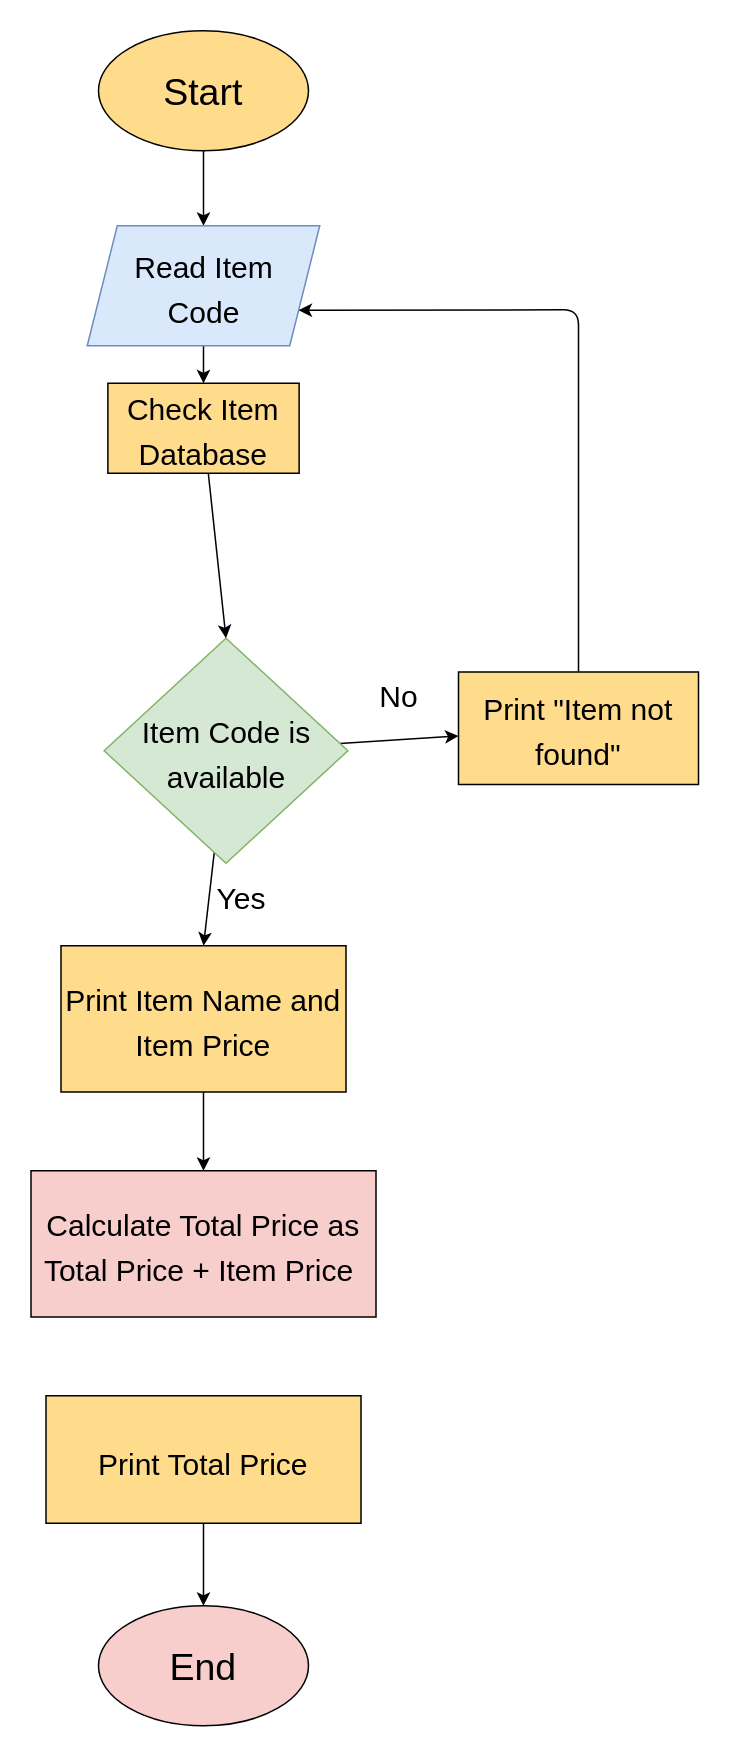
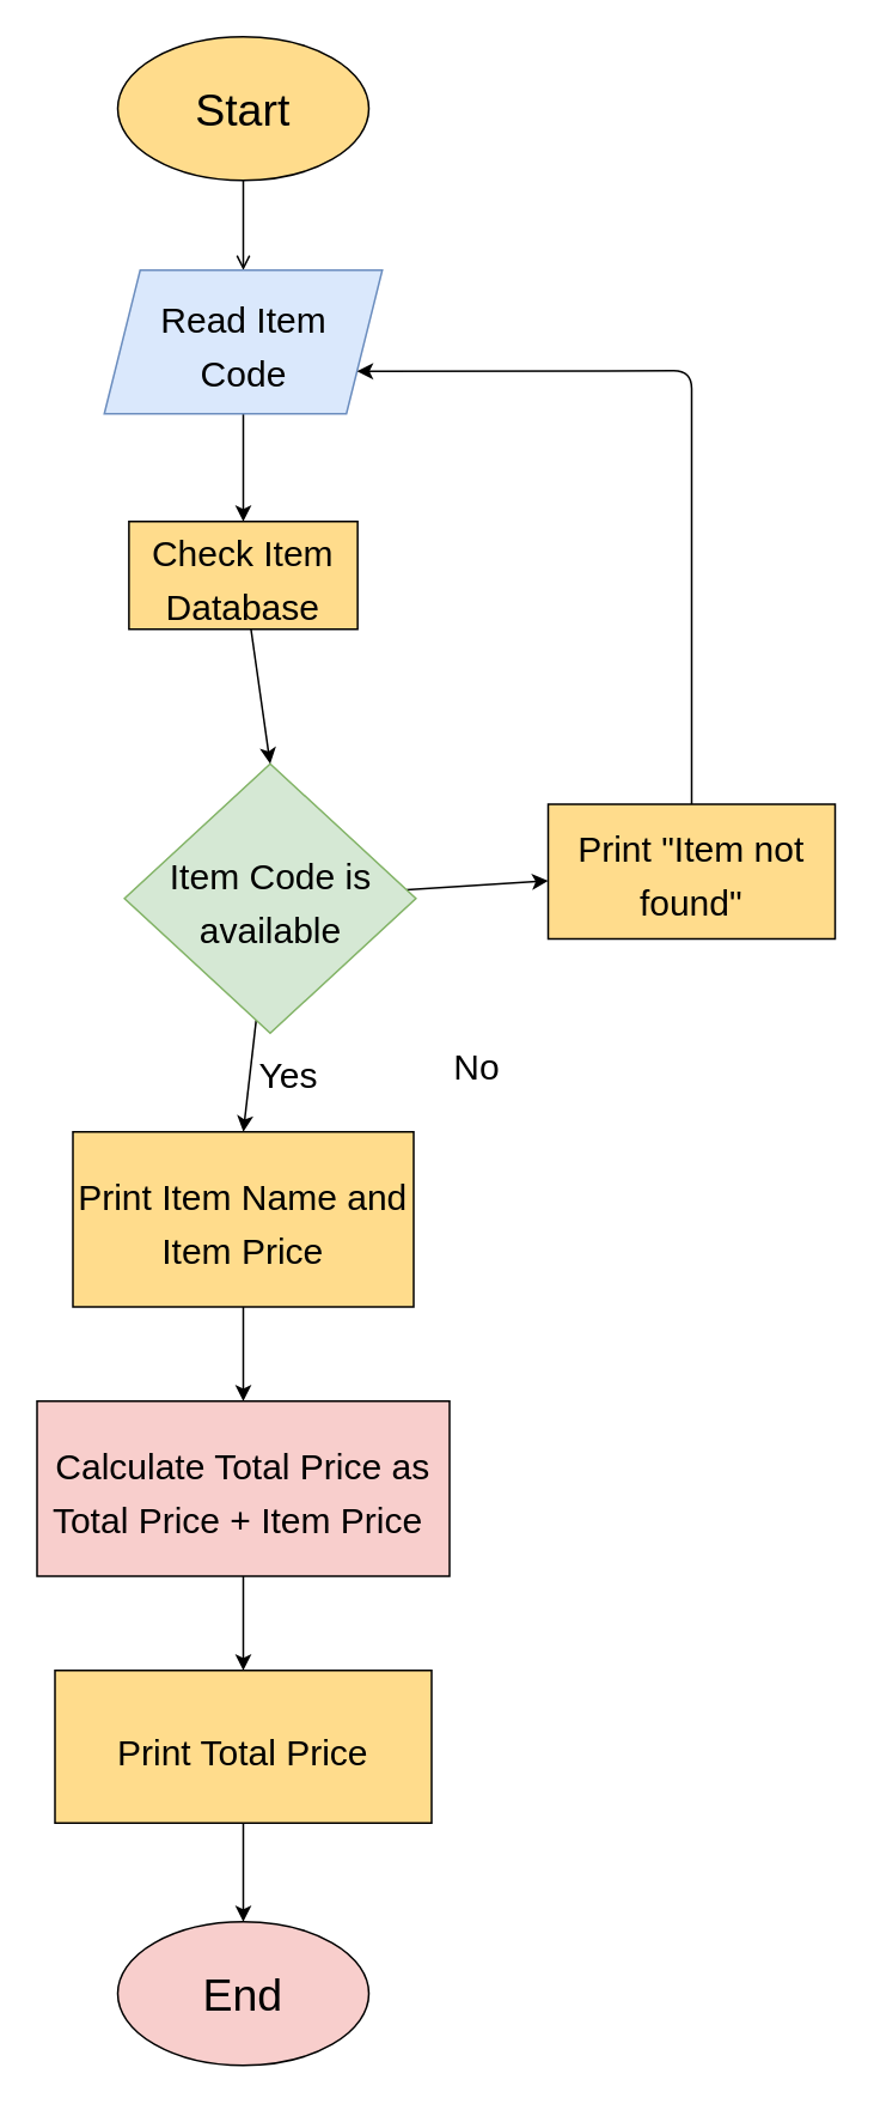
- <mxCell id="2" value="" style="edgeStyle=none;html=1;fontFamily=Helvetica;fontSize=25;fontColor=#000000;fillColor=#d0cee2;strokeColor=#000000;" edge="1" parent="1" source="3" target="5"><mxGeometry relative="1" as="geometry" /></mxCell>
+ <mxCell id="2" value="" style="edgeStyle=none;html=1;fontFamily=Helvetica;fontSize=25;fontColor=#000000;fillColor=#d0cee2;strokeColor=#000000;endArrow=open;" edge="1" parent="1" source="3" target="5"><mxGeometry relative="1" as="geometry" /></mxCell>
- <mxCell id="14" value="&lt;font style=&quot;font-size: 20px&quot;&gt;Check Item Database&lt;/font&gt;" style="whiteSpace=wrap;html=1;fontSize=25;fillColor=#FFDC8C;fontColor=#000000;" vertex="1" parent="1"><mxGeometry x="71.25" y="255" width="127.5" height="60" as="geometry" /></mxCell>
+ <mxCell id="14" value="&lt;font style=&quot;font-size: 20px&quot;&gt;Check Item Database&lt;/font&gt;" style="whiteSpace=wrap;html=1;fontSize=25;fillColor=#FFDC8C;fontColor=#000000;" vertex="1" parent="1"><mxGeometry x="71.25" y="290" width="127.5" height="60" as="geometry" /></mxCell>
- <mxCell id="11" value="&lt;font&gt;No&lt;/font&gt;" style="text;html=1;align=center;verticalAlign=middle;resizable=0;points=[];autosize=1;strokeColor=none;fillColor=none;fontSize=20;fontColor=#000000;" vertex="1" parent="1"><mxGeometry x="245" y="447.5" width="40" height="30" as="geometry" /></mxCell>
+ <mxCell id="11" value="&lt;font&gt;No&lt;/font&gt;" style="text;html=1;align=center;verticalAlign=middle;resizable=0;points=[];autosize=1;strokeColor=none;fillColor=none;fontSize=20;fontColor=#000000;" vertex="1" parent="1"><mxGeometry x="245" y="577.5" width="40" height="30" as="geometry" /></mxCell>
+ <mxCell id="15" style="edgeStyle=none;html=1;entryX=0.5;entryY=0;entryDx=0;entryDy=0;strokeColor=#000000;" edge="1" parent="1" source="16" target="18"><mxGeometry relative="1" as="geometry" /></mxCell>
